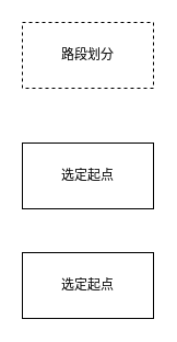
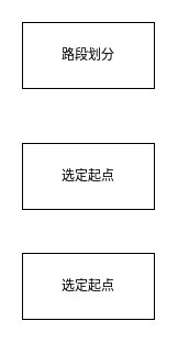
- <mxCell id="2" value="&lt;div&gt;路段划分&lt;/div&gt;" style="rounded=0;whiteSpace=wrap;html=1;dashed=1;" vertex="1" parent="1"><mxGeometry x="20" y="20" width="120" height="60" as="geometry" /></mxCell>
+ <mxCell id="2" value="&lt;div&gt;路段划分&lt;/div&gt;" style="rounded=0;whiteSpace=wrap;html=1;" vertex="1" parent="1"><mxGeometry x="20" y="20" width="120" height="60" as="geometry" /></mxCell>
